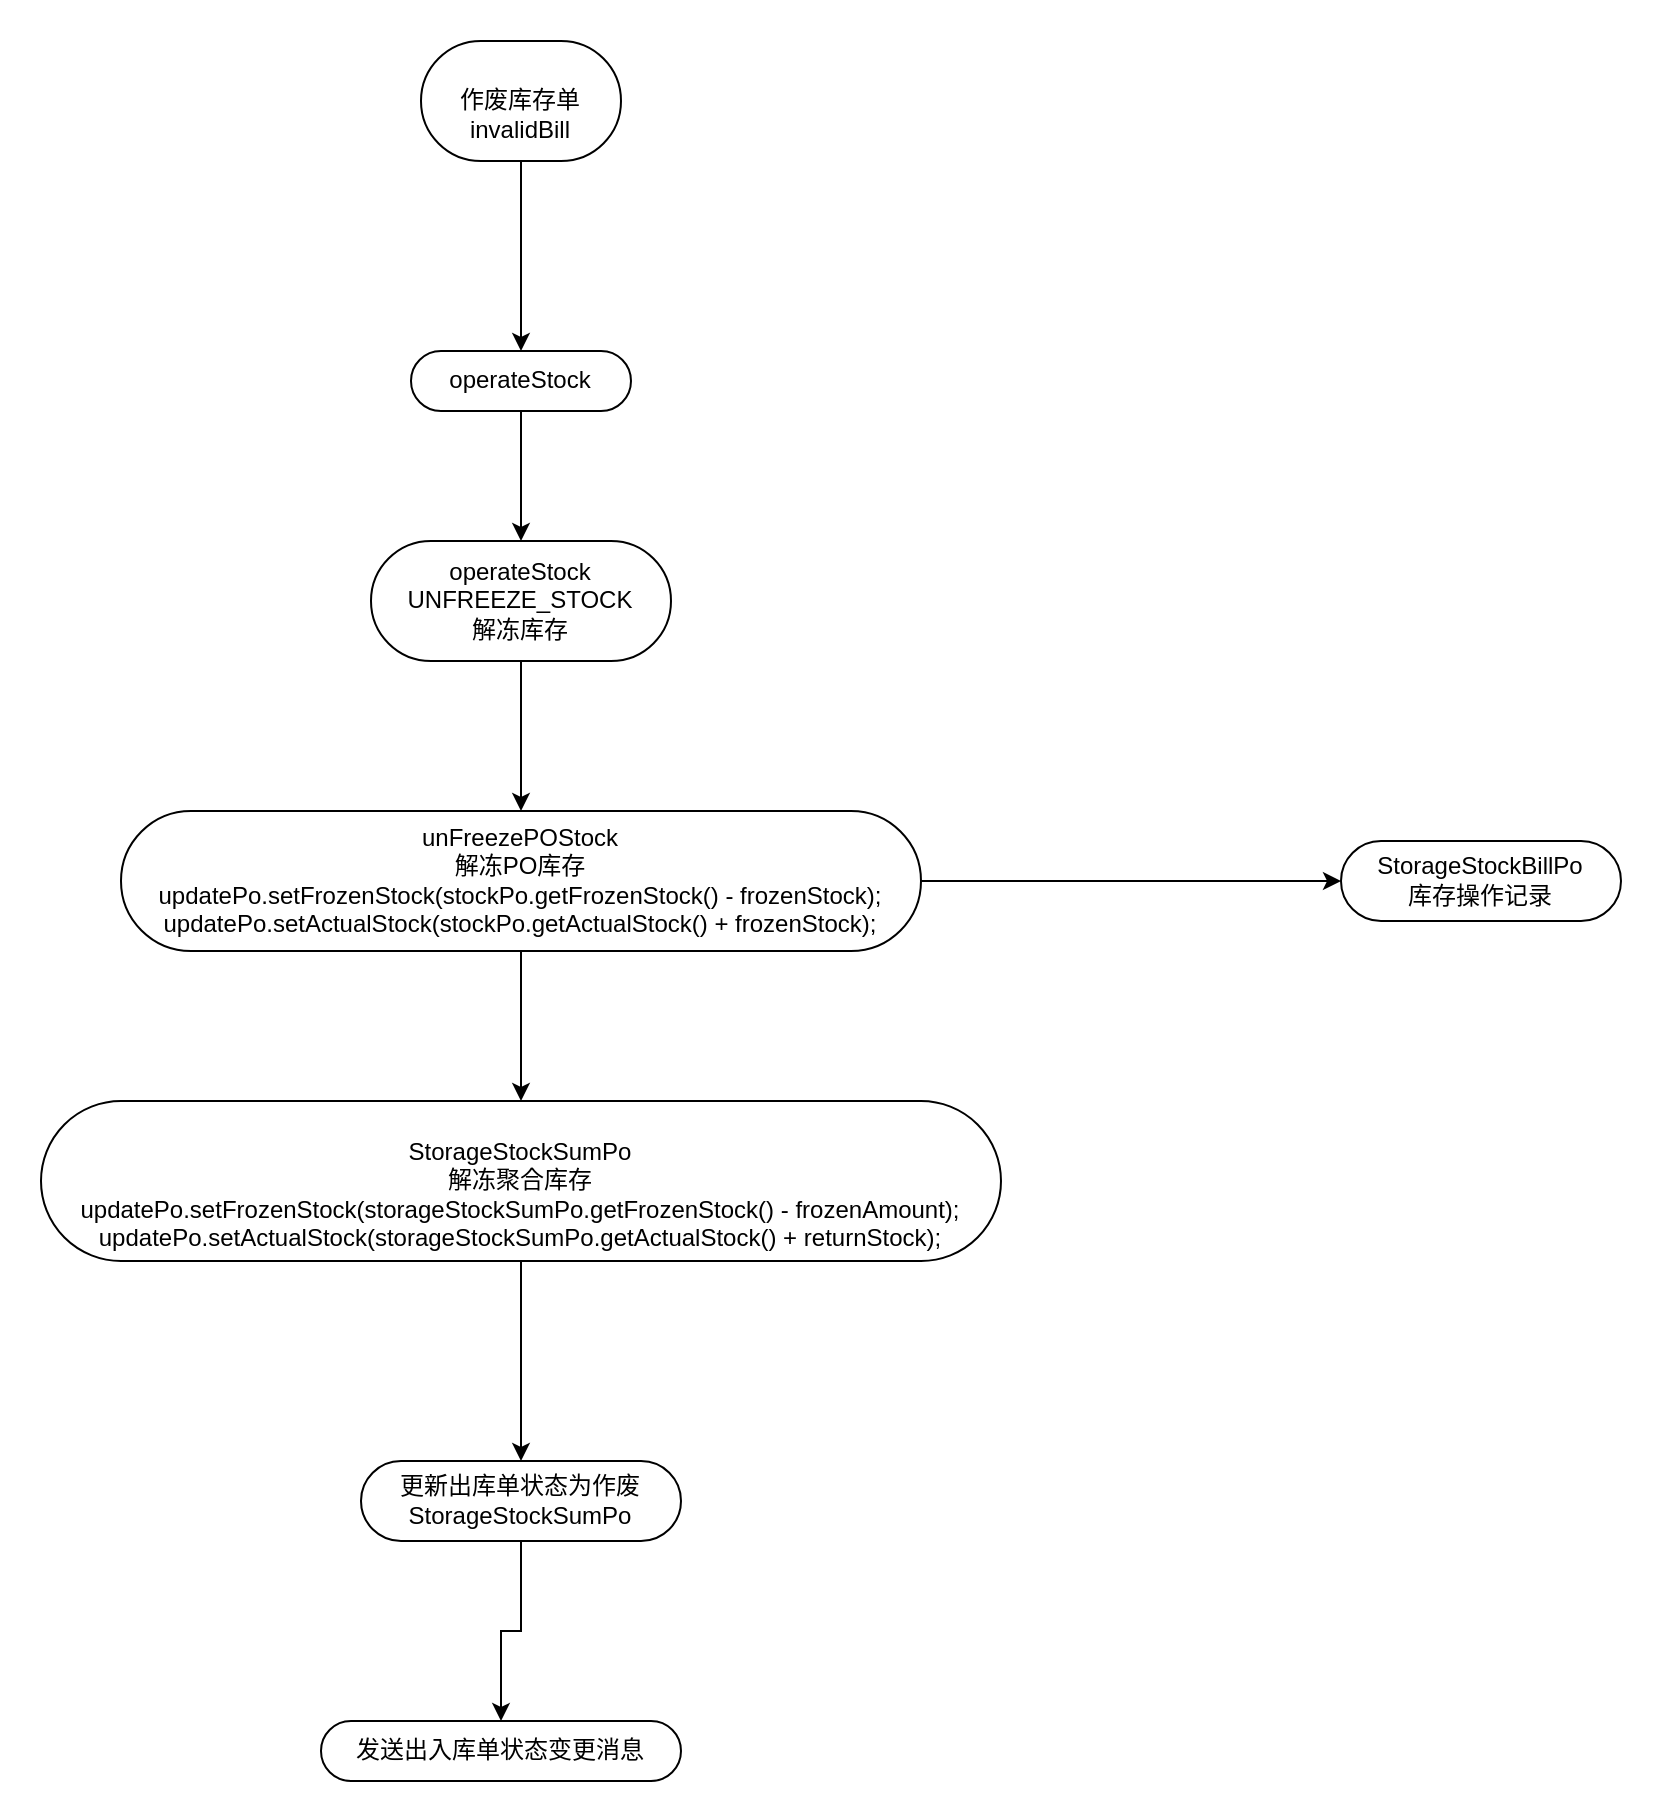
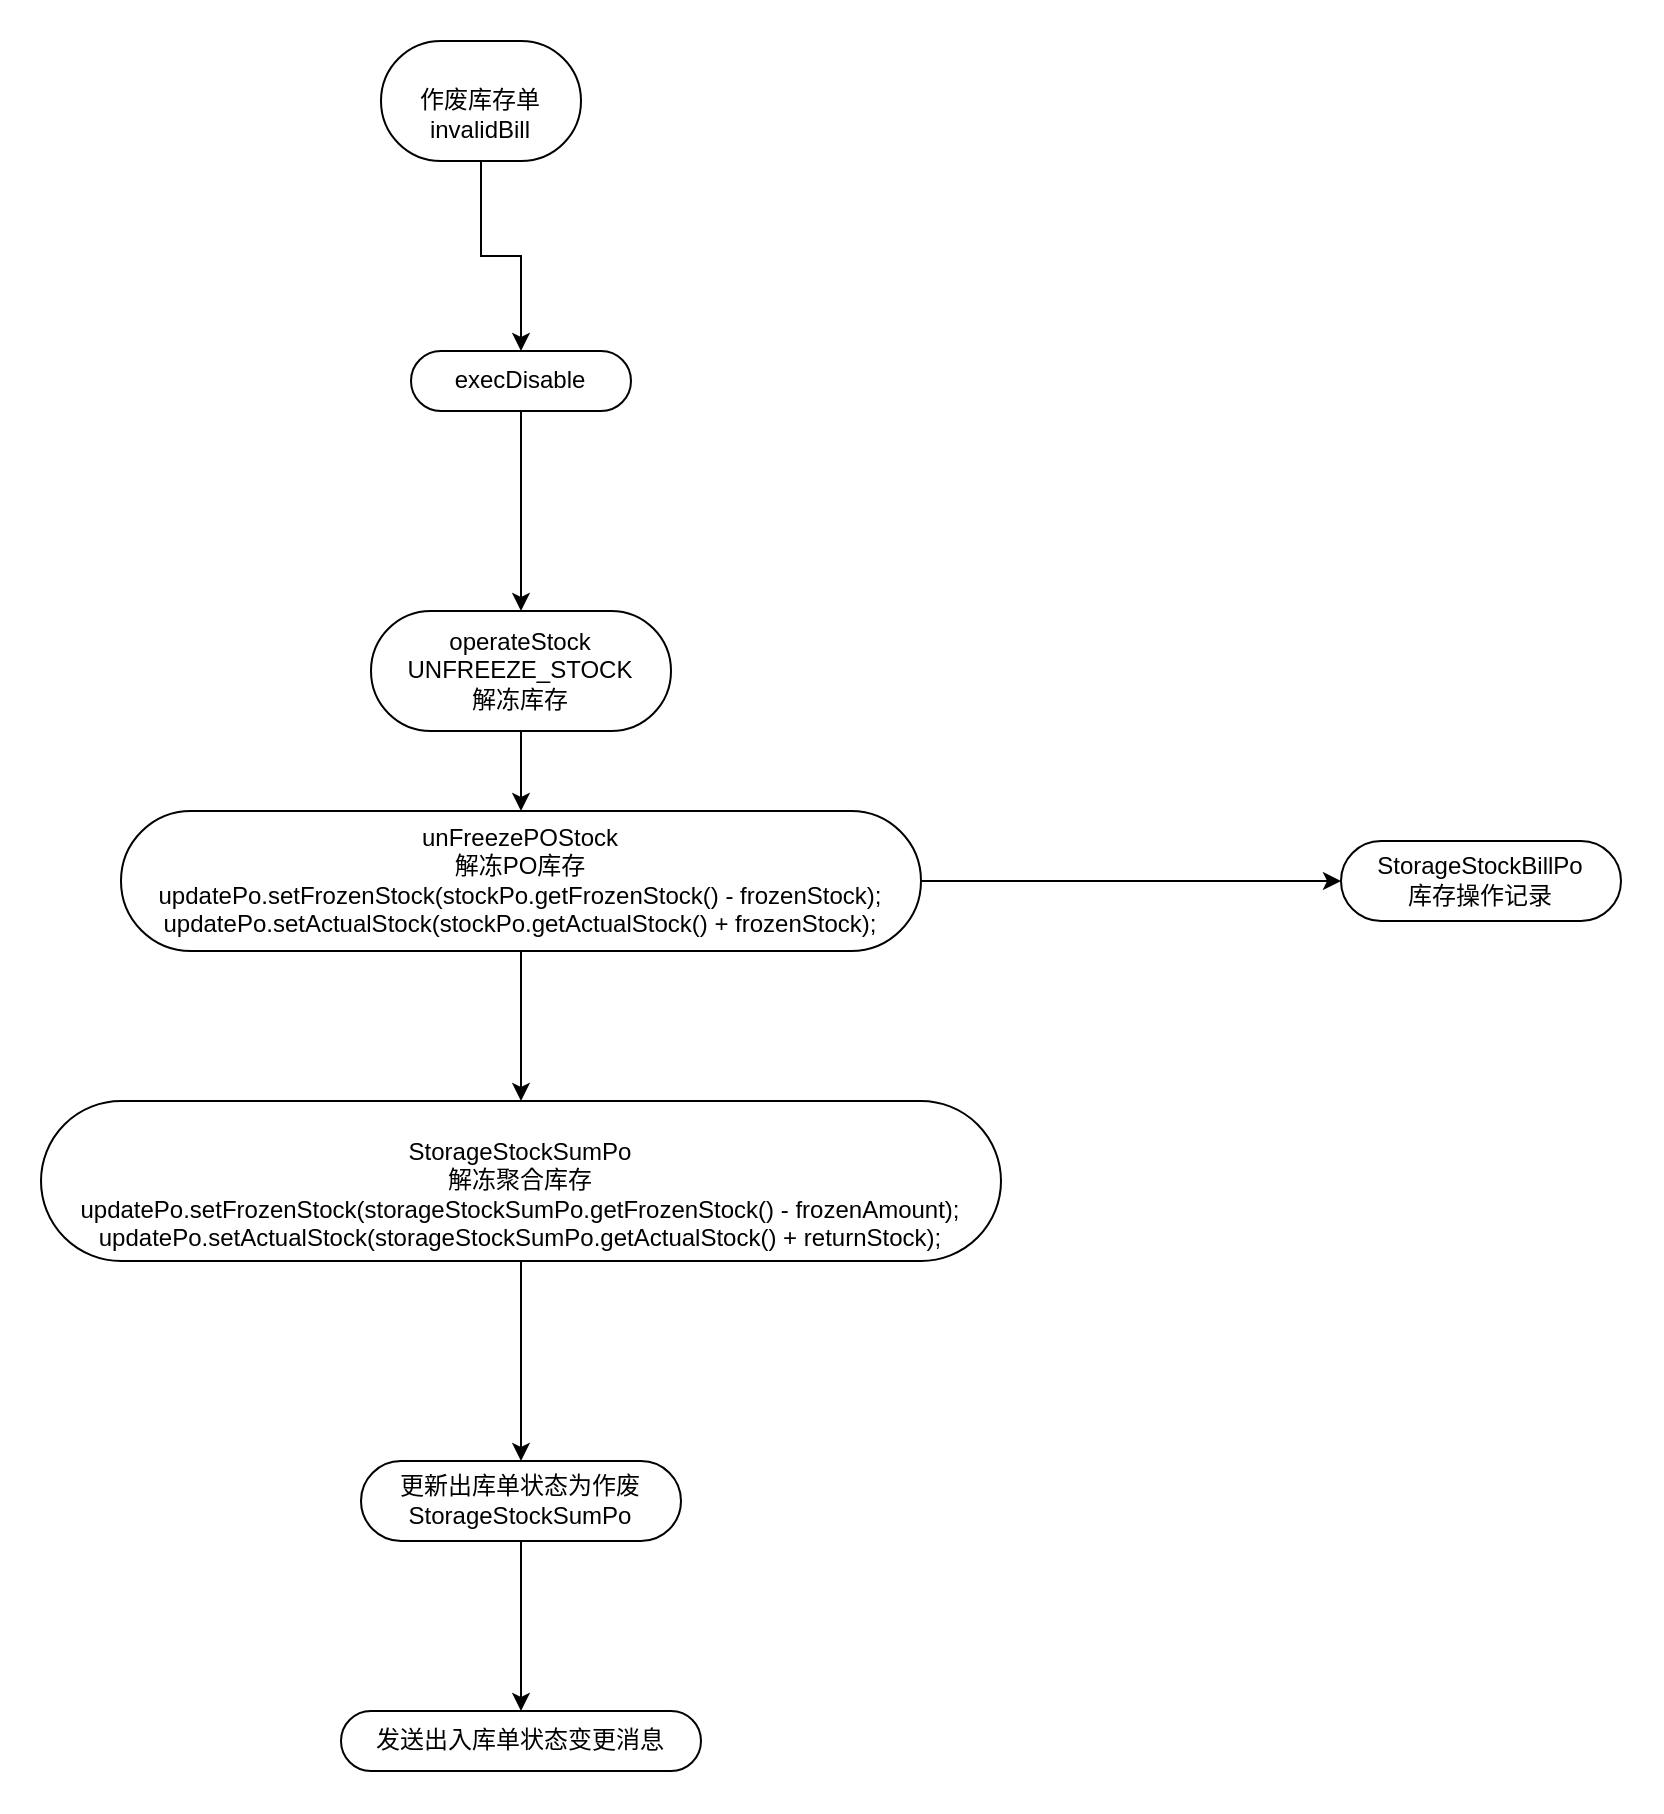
- <mxCell id="3" value="&lt;div&gt;&lt;br&gt;&lt;/div&gt;&lt;div&gt;作废库存单&lt;/div&gt;&lt;div&gt;invalidBill&lt;/div&gt;" style="whiteSpace=wrap;html=1;rounded=1;arcSize=50;align=center;verticalAlign=middle;strokeWidth=1;autosize=1;spacing=4;treeFolding=1;treeMoving=1;newEdgeStyle={&quot;edgeStyle&quot;:&quot;entityRelationEdgeStyle&quot;,&quot;startArrow&quot;:&quot;none&quot;,&quot;endArrow&quot;:&quot;none&quot;,&quot;segment&quot;:10,&quot;curved&quot;:1};direction=west;" vertex="1" parent="1"><mxGeometry x="210" y="20" width="100" height="60" as="geometry" /></mxCell>
+ <mxCell id="3" value="&lt;div&gt;&lt;br&gt;&lt;/div&gt;&lt;div&gt;作废库存单&lt;/div&gt;&lt;div&gt;invalidBill&lt;/div&gt;" style="whiteSpace=wrap;html=1;rounded=1;arcSize=50;align=center;verticalAlign=middle;strokeWidth=1;autosize=1;spacing=4;treeFolding=1;treeMoving=1;newEdgeStyle={&quot;edgeStyle&quot;:&quot;entityRelationEdgeStyle&quot;,&quot;startArrow&quot;:&quot;none&quot;,&quot;endArrow&quot;:&quot;none&quot;,&quot;segment&quot;:10,&quot;curved&quot;:1};direction=west;" vertex="1" parent="1"><mxGeometry x="190" y="20" width="100" height="60" as="geometry" /></mxCell>
- <mxCell id="5" value="operateStock" style="whiteSpace=wrap;html=1;rounded=1;arcSize=50;align=center;verticalAlign=middle;strokeWidth=1;autosize=1;spacing=4;treeFolding=1;treeMoving=1;newEdgeStyle={&quot;edgeStyle&quot;:&quot;entityRelationEdgeStyle&quot;,&quot;startArrow&quot;:&quot;none&quot;,&quot;endArrow&quot;:&quot;none&quot;,&quot;segment&quot;:10,&quot;curved&quot;:1};direction=west;" vertex="1" parent="1"><mxGeometry x="205" y="175" width="110" height="30" as="geometry" /></mxCell>
+ <mxCell id="5" value="execDisable" style="whiteSpace=wrap;html=1;rounded=1;arcSize=50;align=center;verticalAlign=middle;strokeWidth=1;autosize=1;spacing=4;treeFolding=1;treeMoving=1;newEdgeStyle={&quot;edgeStyle&quot;:&quot;entityRelationEdgeStyle&quot;,&quot;startArrow&quot;:&quot;none&quot;,&quot;endArrow&quot;:&quot;none&quot;,&quot;segment&quot;:10,&quot;curved&quot;:1};direction=west;" vertex="1" parent="1"><mxGeometry x="205" y="175" width="110" height="30" as="geometry" /></mxCell>
- <mxCell id="7" value="operateStock&lt;br&gt;UNFREEZE_STOCK&lt;br&gt;解冻库存&lt;br&gt;" style="whiteSpace=wrap;html=1;rounded=1;arcSize=50;align=center;verticalAlign=middle;strokeWidth=1;autosize=1;spacing=4;treeFolding=1;treeMoving=1;newEdgeStyle={&quot;edgeStyle&quot;:&quot;entityRelationEdgeStyle&quot;,&quot;startArrow&quot;:&quot;none&quot;,&quot;endArrow&quot;:&quot;none&quot;,&quot;segment&quot;:10,&quot;curved&quot;:1};direction=west;" vertex="1" parent="1"><mxGeometry x="185" y="270" width="150" height="60" as="geometry" /></mxCell>
+ <mxCell id="7" value="operateStock&lt;br&gt;UNFREEZE_STOCK&lt;br&gt;解冻库存&lt;br&gt;" style="whiteSpace=wrap;html=1;rounded=1;arcSize=50;align=center;verticalAlign=middle;strokeWidth=1;autosize=1;spacing=4;treeFolding=1;treeMoving=1;newEdgeStyle={&quot;edgeStyle&quot;:&quot;entityRelationEdgeStyle&quot;,&quot;startArrow&quot;:&quot;none&quot;,&quot;endArrow&quot;:&quot;none&quot;,&quot;segment&quot;:10,&quot;curved&quot;:1};direction=west;" vertex="1" parent="1"><mxGeometry x="185" y="305" width="150" height="60" as="geometry" /></mxCell>
- <mxCell id="16" value="发送出入库单状态变更消息" style="whiteSpace=wrap;html=1;rounded=1;arcSize=50;align=center;verticalAlign=middle;strokeWidth=1;autosize=1;spacing=4;treeFolding=1;treeMoving=1;newEdgeStyle={&quot;edgeStyle&quot;:&quot;entityRelationEdgeStyle&quot;,&quot;startArrow&quot;:&quot;none&quot;,&quot;endArrow&quot;:&quot;none&quot;,&quot;segment&quot;:10,&quot;curved&quot;:1};direction=west;" vertex="1" parent="1"><mxGeometry x="160" y="860" width="180" height="30" as="geometry" /></mxCell>
+ <mxCell id="16" value="发送出入库单状态变更消息" style="whiteSpace=wrap;html=1;rounded=1;arcSize=50;align=center;verticalAlign=middle;strokeWidth=1;autosize=1;spacing=4;treeFolding=1;treeMoving=1;newEdgeStyle={&quot;edgeStyle&quot;:&quot;entityRelationEdgeStyle&quot;,&quot;startArrow&quot;:&quot;none&quot;,&quot;endArrow&quot;:&quot;none&quot;,&quot;segment&quot;:10,&quot;curved&quot;:1};direction=west;" vertex="1" parent="1"><mxGeometry x="170" y="855" width="180" height="30" as="geometry" /></mxCell>
